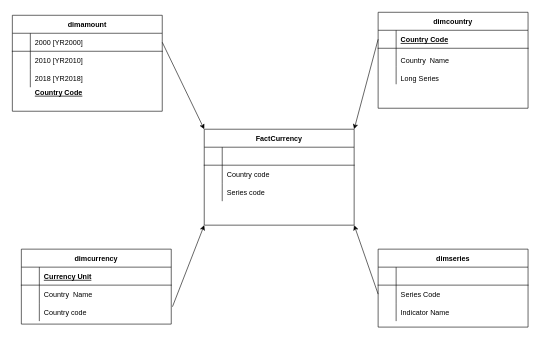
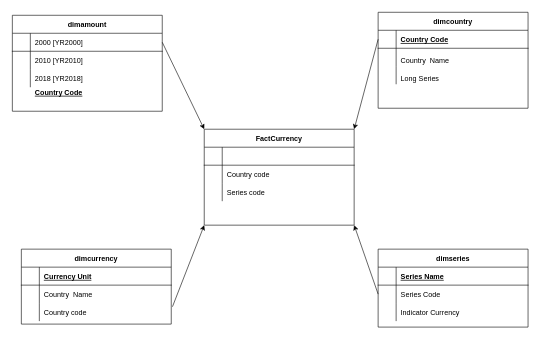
+ <mxCell id="30" value="Series Name" style="shape=partialRectangle;overflow=hidden;connectable=0;fillColor=none;top=0;left=0;bottom=0;right=0;align=left;spacingLeft=6;fontStyle=5;" parent="28" vertex="1"><mxGeometry x="30" width="220" height="30" as="geometry"><mxRectangle width="220" height="30" as="alternateBounds" /></mxGeometry></mxCell>
- <mxCell id="37" value="Indicator Name" style="shape=partialRectangle;overflow=hidden;connectable=0;fillColor=none;top=0;left=0;bottom=0;right=0;align=left;spacingLeft=6;" parent="1" vertex="1"><mxGeometry x="660" y="505" width="220" height="30" as="geometry"><mxRectangle width="220" height="30" as="alternateBounds" /></mxGeometry></mxCell>
+ <mxCell id="37" value="Indicator Currency" style="shape=partialRectangle;overflow=hidden;connectable=0;fillColor=none;top=0;left=0;bottom=0;right=0;align=left;spacingLeft=6;" parent="1" vertex="1"><mxGeometry x="660" y="505" width="220" height="30" as="geometry"><mxRectangle width="220" height="30" as="alternateBounds" /></mxGeometry></mxCell>
